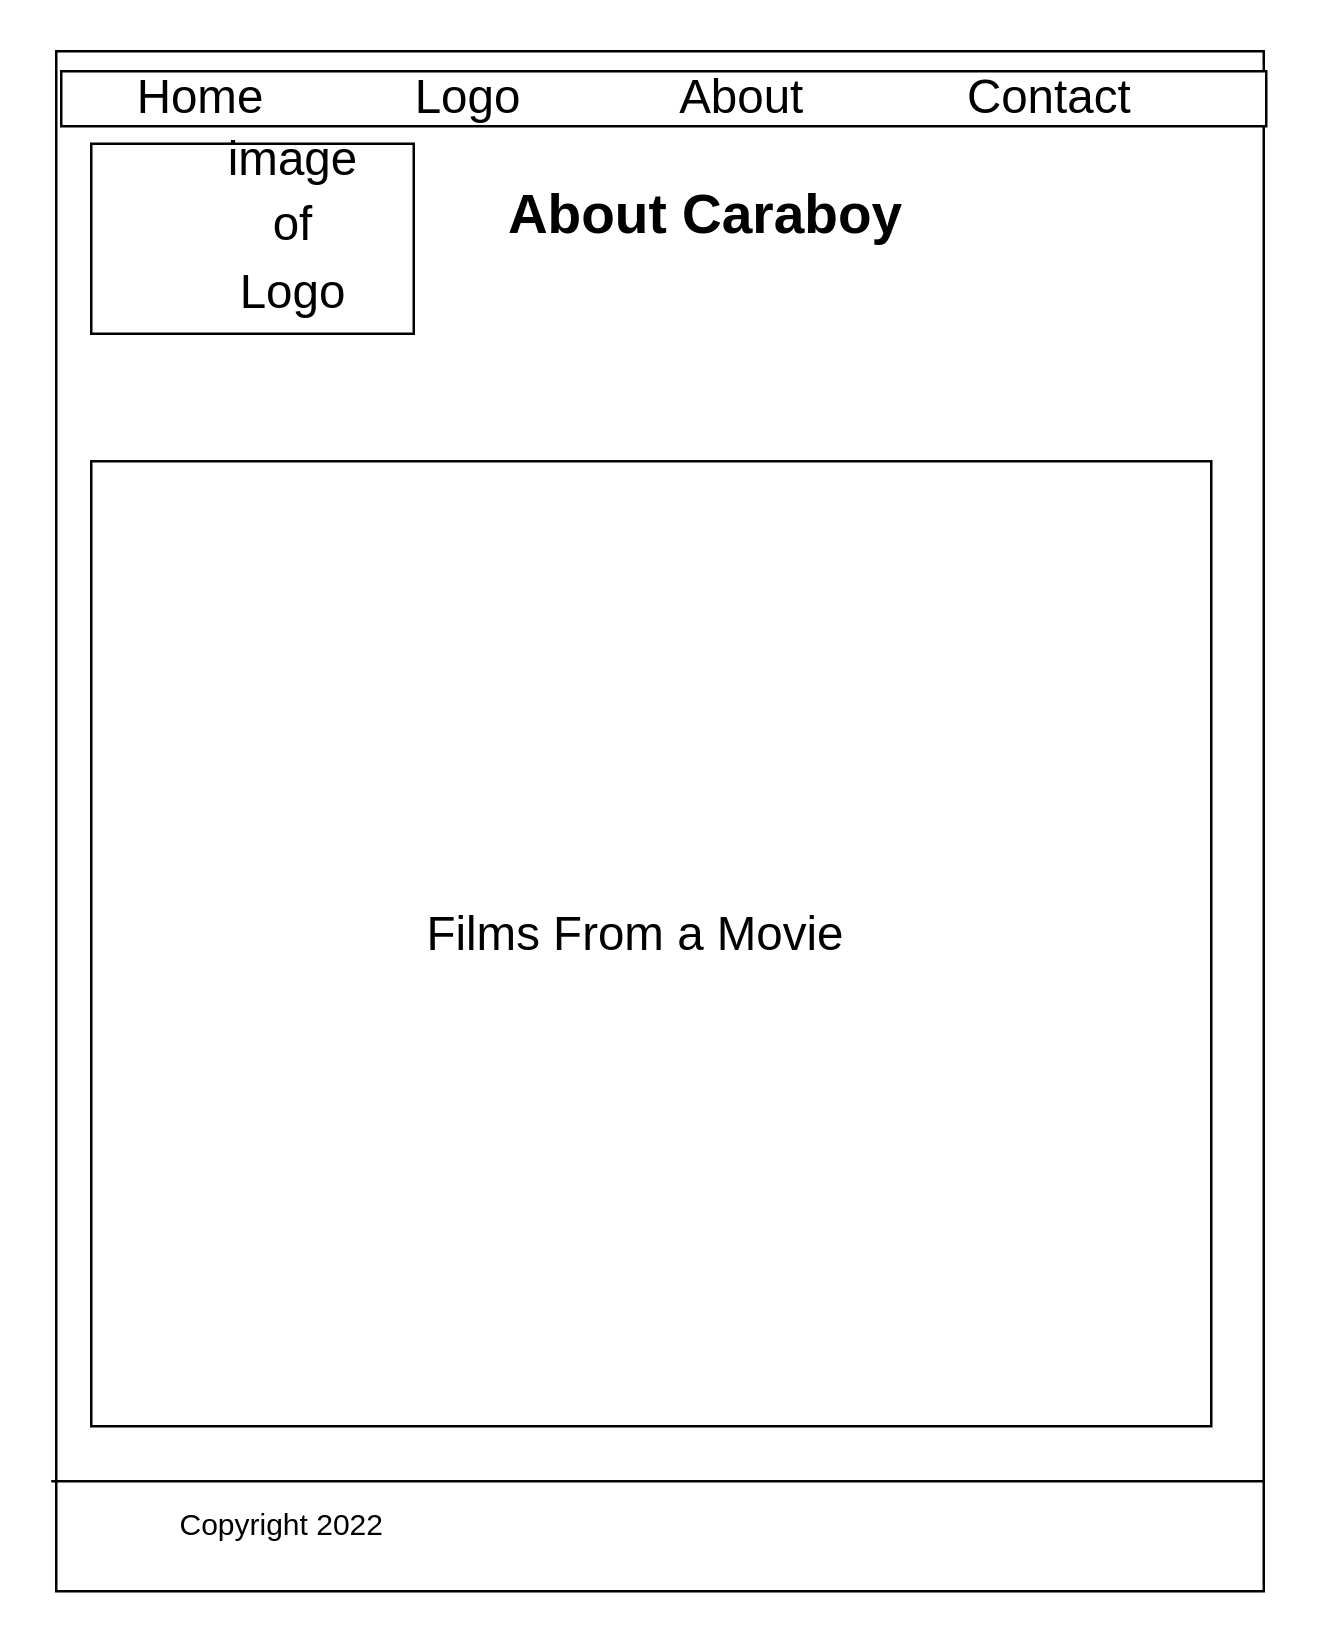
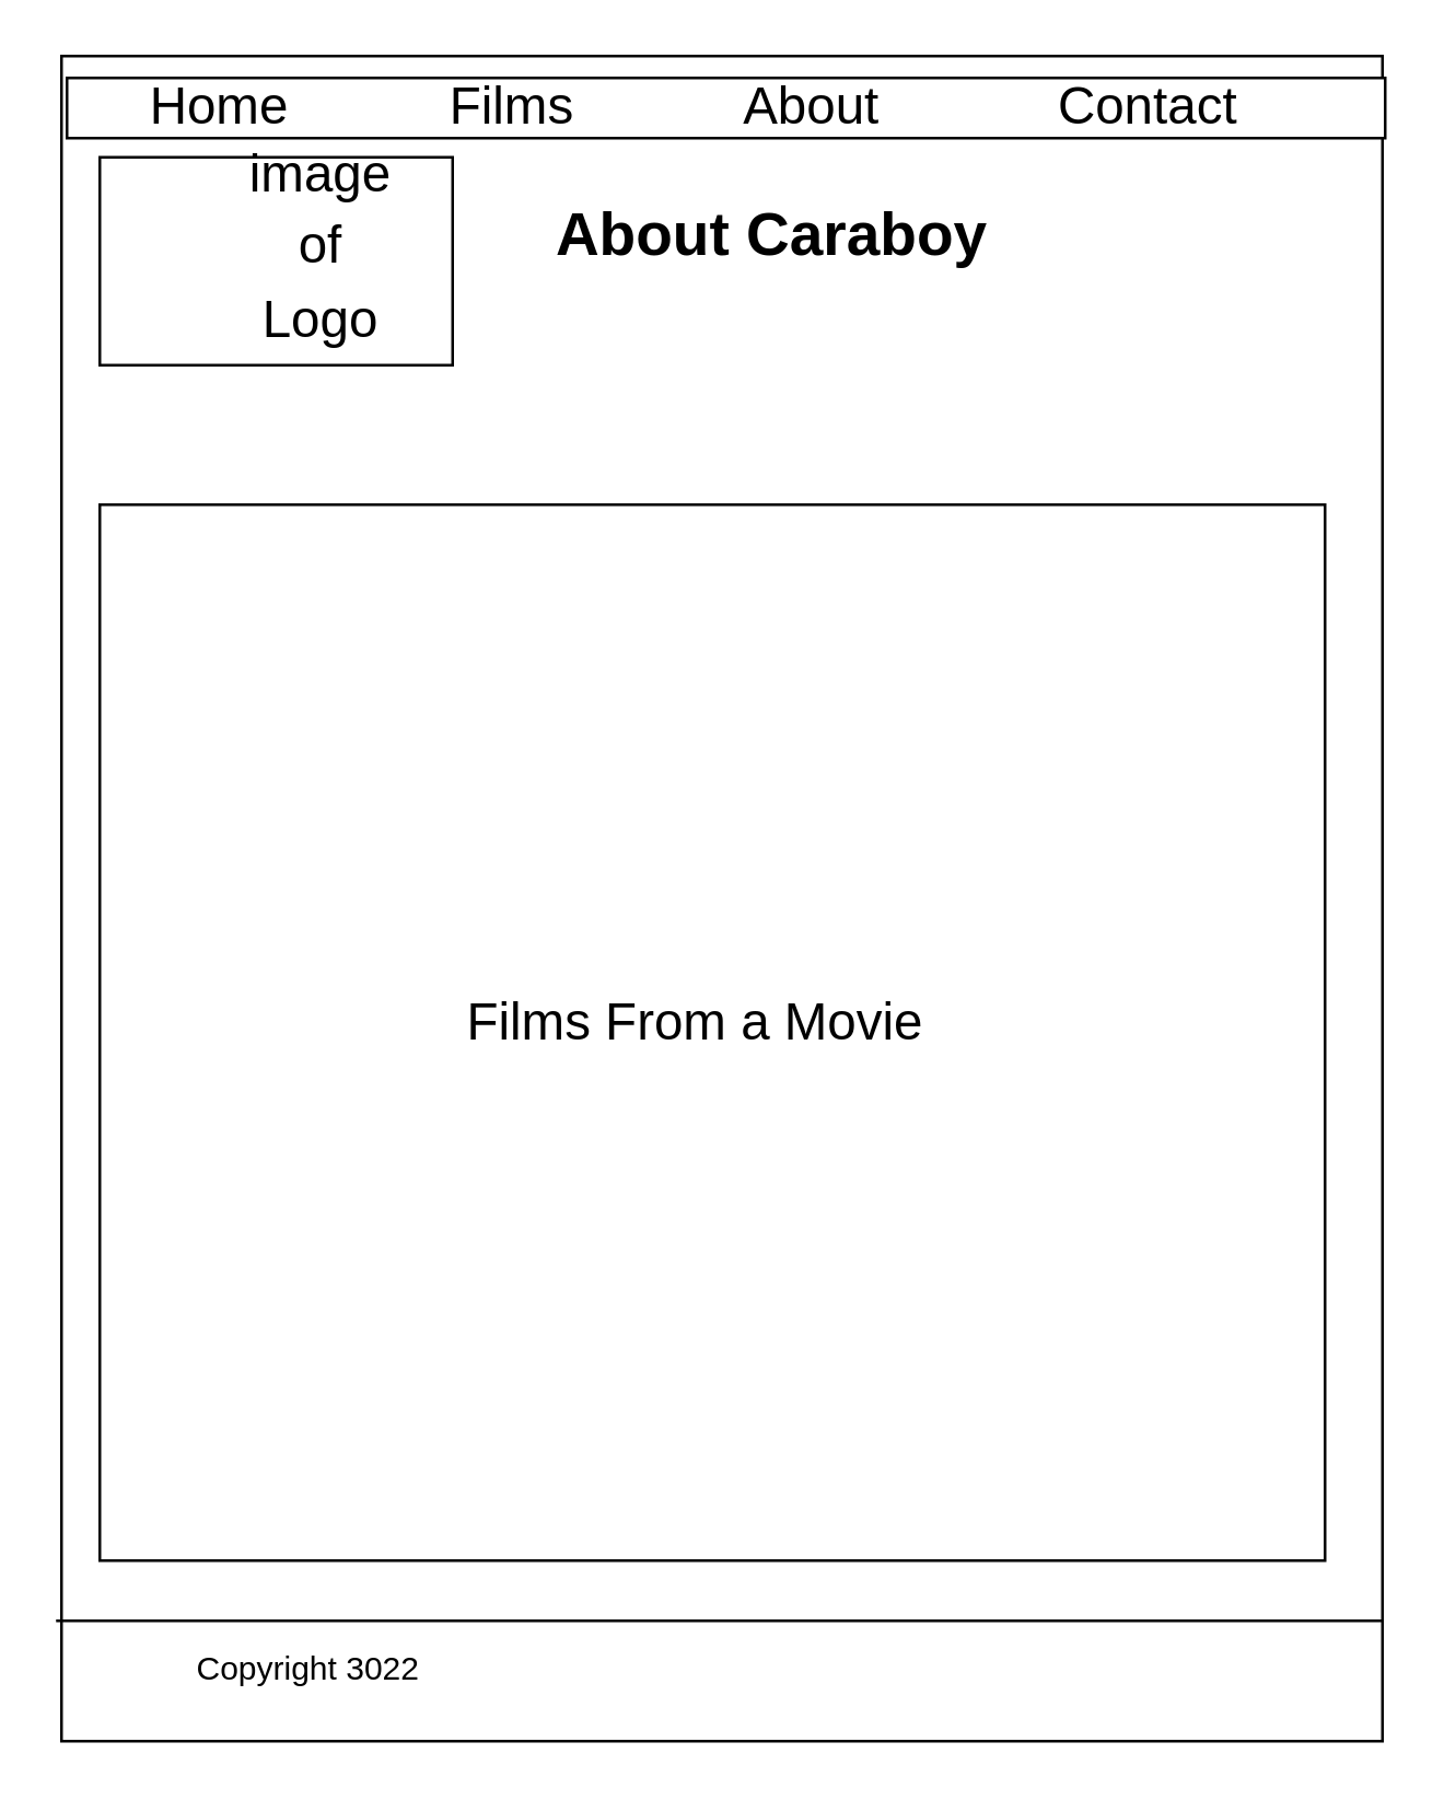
- <mxCell id="9" value="Logo" style="text;strokeColor=none;fillColor=none;html=1;align=center;verticalAlign=middle;whiteSpace=wrap;rounded=0;hachureGap=4;fontSize=19;" vertex="1" parent="1"><mxGeometry x="157" y="24" width="60" height="30" as="geometry" /></mxCell>
+ <mxCell id="9" value="Films" style="text;strokeColor=none;fillColor=none;html=1;align=center;verticalAlign=middle;whiteSpace=wrap;rounded=0;hachureGap=4;fontSize=19;" vertex="1" parent="1"><mxGeometry x="157" y="24" width="60" height="30" as="geometry" /></mxCell>
- <mxCell id="14" value="&lt;font style=&quot;font-size: 12px&quot;&gt;Copyright 2022&lt;/font&gt;" style="text;strokeColor=none;fillColor=none;html=1;align=center;verticalAlign=middle;whiteSpace=wrap;rounded=0;hachureGap=4;fontSize=19;" vertex="1" parent="1"><mxGeometry x="32" y="593" width="161" height="30" as="geometry" /></mxCell>
+ <mxCell id="14" value="&lt;font style=&quot;font-size: 12px&quot;&gt;Copyright 3022&lt;/font&gt;" style="text;strokeColor=none;fillColor=none;html=1;align=center;verticalAlign=middle;whiteSpace=wrap;rounded=0;hachureGap=4;fontSize=19;" vertex="1" parent="1"><mxGeometry x="32" y="593" width="161" height="30" as="geometry" /></mxCell>
